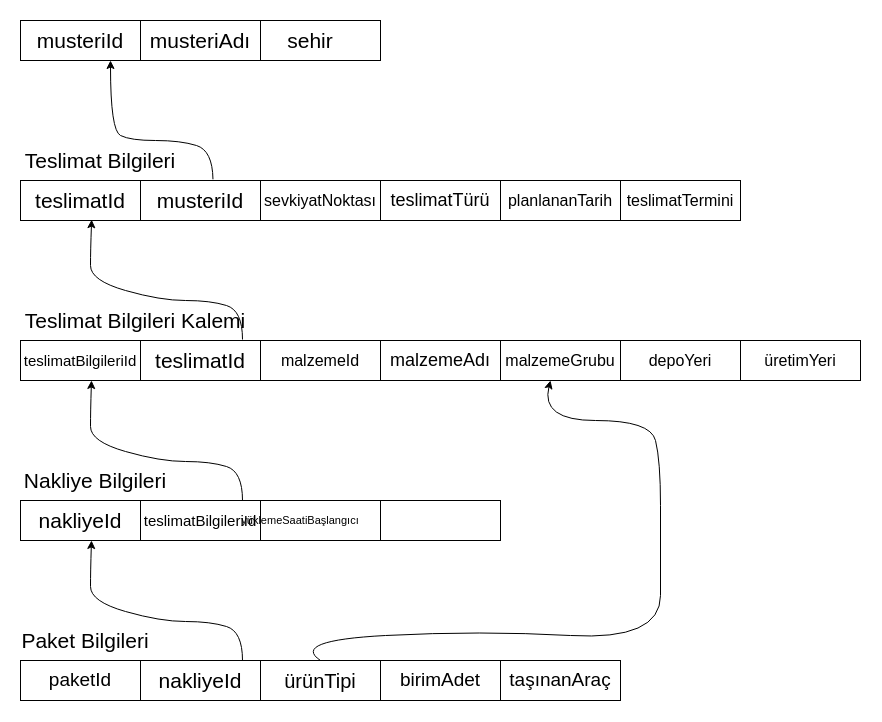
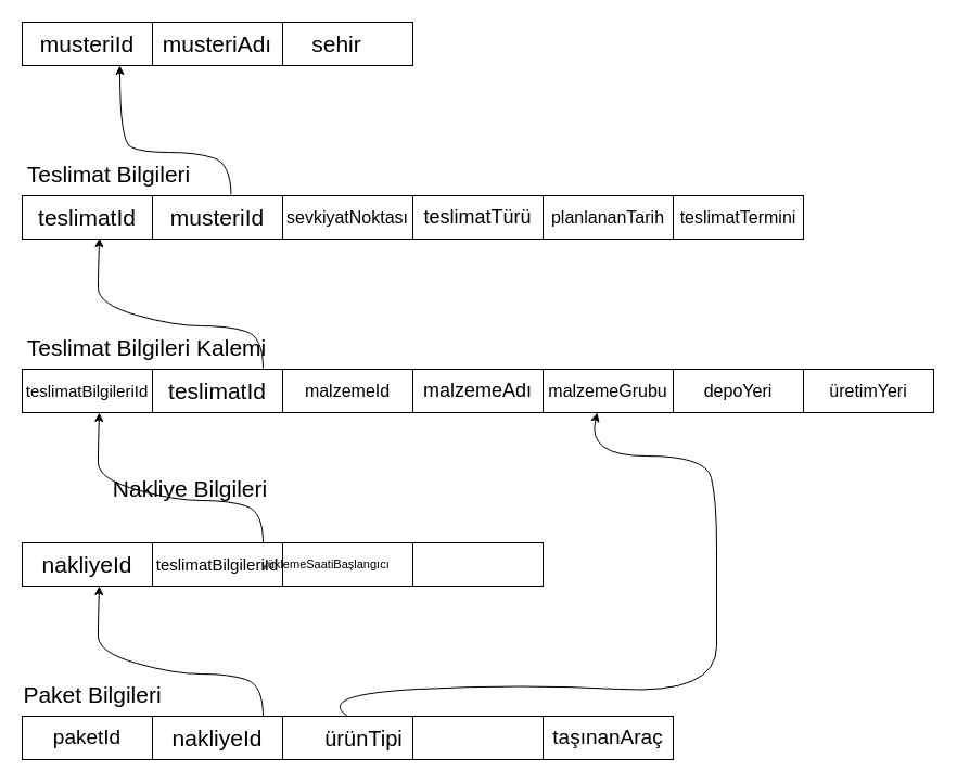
- <mxCell id="41" value="Nakliye Bilgileri" style="text;html=1;align=center;verticalAlign=middle;whiteSpace=wrap;rounded=0;fontSize=21;" vertex="1" parent="1"><mxGeometry x="20" y="470" width="150" height="20" as="geometry" /></mxCell>
+ <mxCell id="41" value="Nakliye Bilgileri" style="text;html=1;align=center;verticalAlign=middle;whiteSpace=wrap;rounded=0;fontSize=21;" vertex="1" parent="1"><mxGeometry x="100" y="440" width="150" height="20" as="geometry" /></mxCell>
- <mxCell id="51" value="ürünTipi" style="text;html=1;align=center;verticalAlign=middle;whiteSpace=wrap;rounded=0;fontSize=20;" vertex="1" parent="1"><mxGeometry x="290" y="665" width="60" height="30" as="geometry" /></mxCell>
+ <mxCell id="51" value="ürünTipi" style="text;html=1;align=center;verticalAlign=middle;whiteSpace=wrap;rounded=0;fontSize=20;" vertex="1" parent="1"><mxGeometry x="305" y="665" width="60" height="30" as="geometry" /></mxCell>
- <mxCell id="52" value="birimAdet" style="text;html=1;align=center;verticalAlign=middle;whiteSpace=wrap;rounded=0;fontSize=19;" vertex="1" parent="1"><mxGeometry x="410" y="665" width="60" height="30" as="geometry" /></mxCell>
